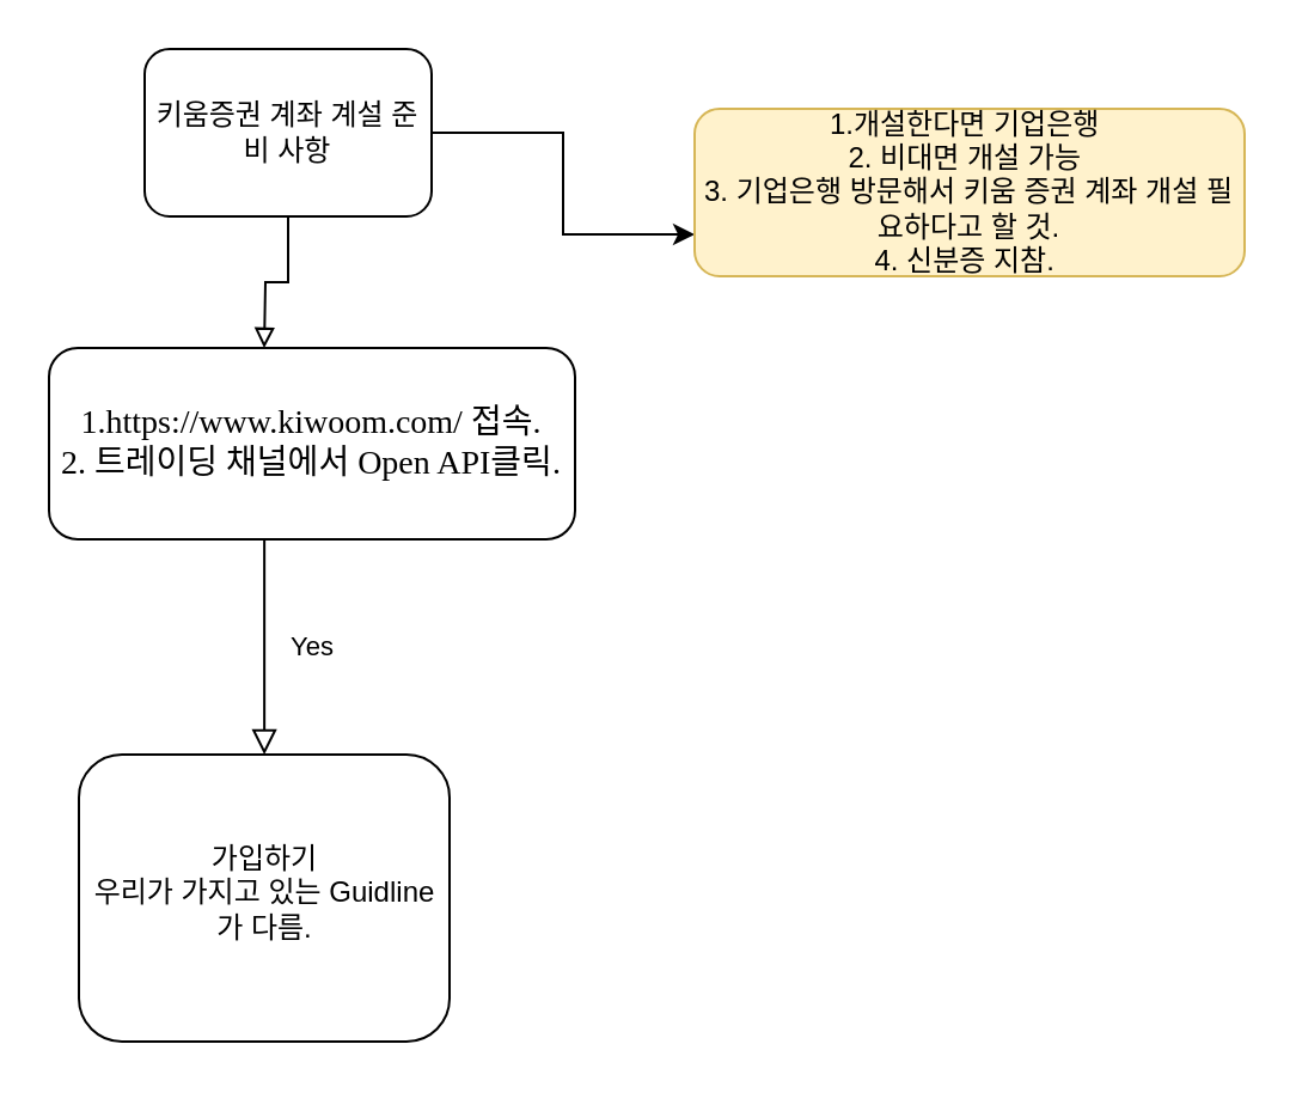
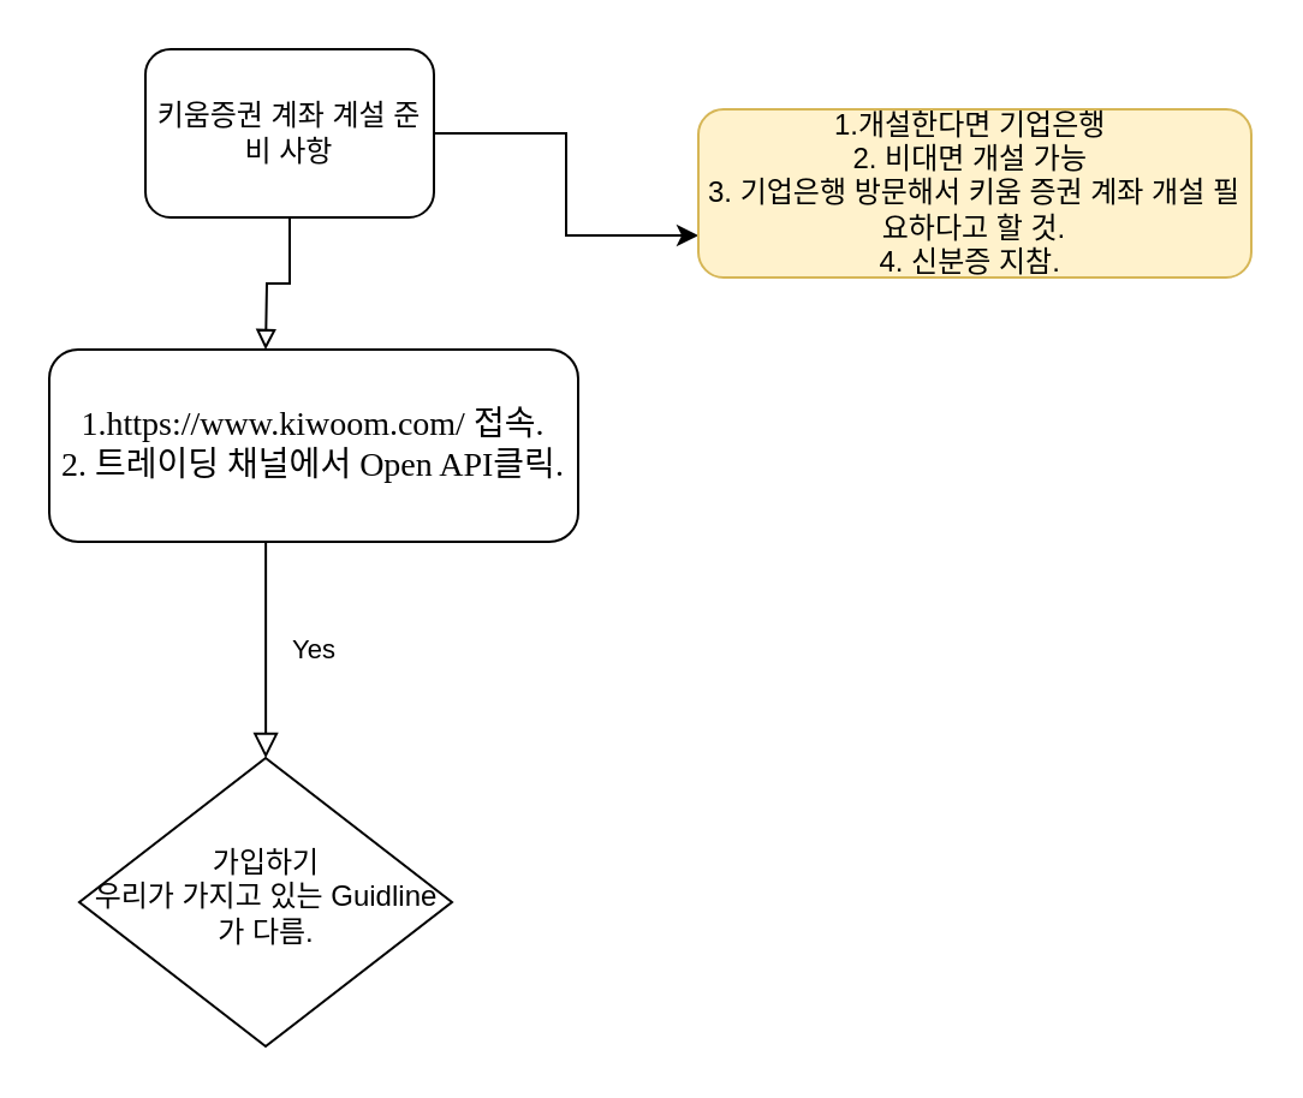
- <mxCell id="7" value="가입하기&lt;br&gt;우리가 가지고 있는 Guidline가 다름." style="whiteSpace=wrap;html=1;shadow=0;fontFamily=Helvetica;fontSize=12;align=center;strokeWidth=1;spacing=6;spacingTop=-4;rounded=1;" parent="1" vertex="1"><mxGeometry x="32.5" y="315" width="155" height="120" as="geometry" /></mxCell>
+ <mxCell id="7" value="가입하기&lt;br&gt;우리가 가지고 있는 Guidline가 다름." style="rhombus;whiteSpace=wrap;html=1;shadow=0;fontFamily=Helvetica;fontSize=12;align=center;strokeWidth=1;spacing=6;spacingTop=-4;" parent="1" vertex="1"><mxGeometry x="32.5" y="315" width="155" height="120" as="geometry" /></mxCell>
